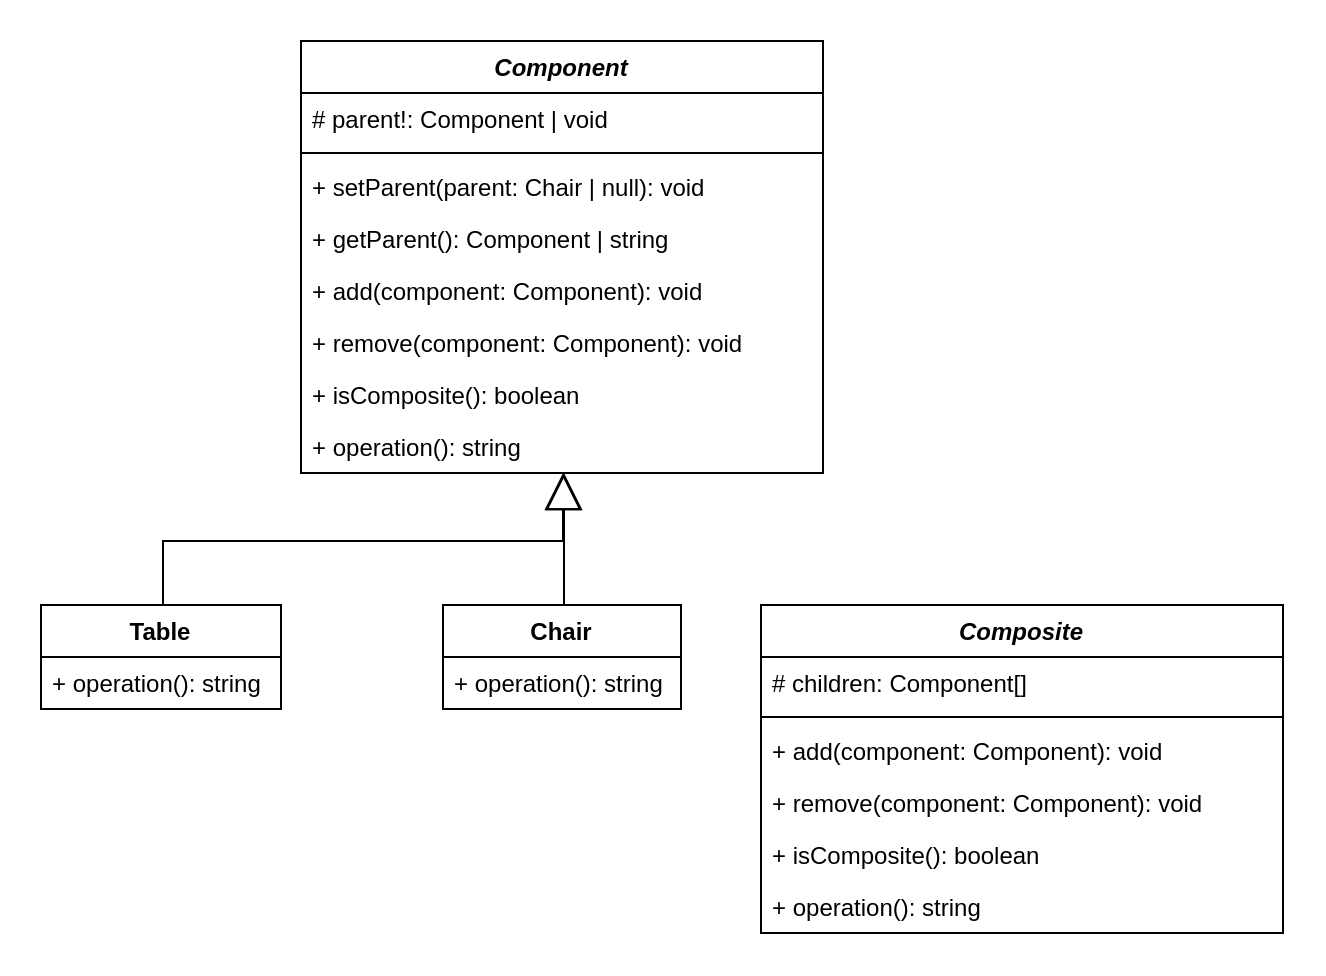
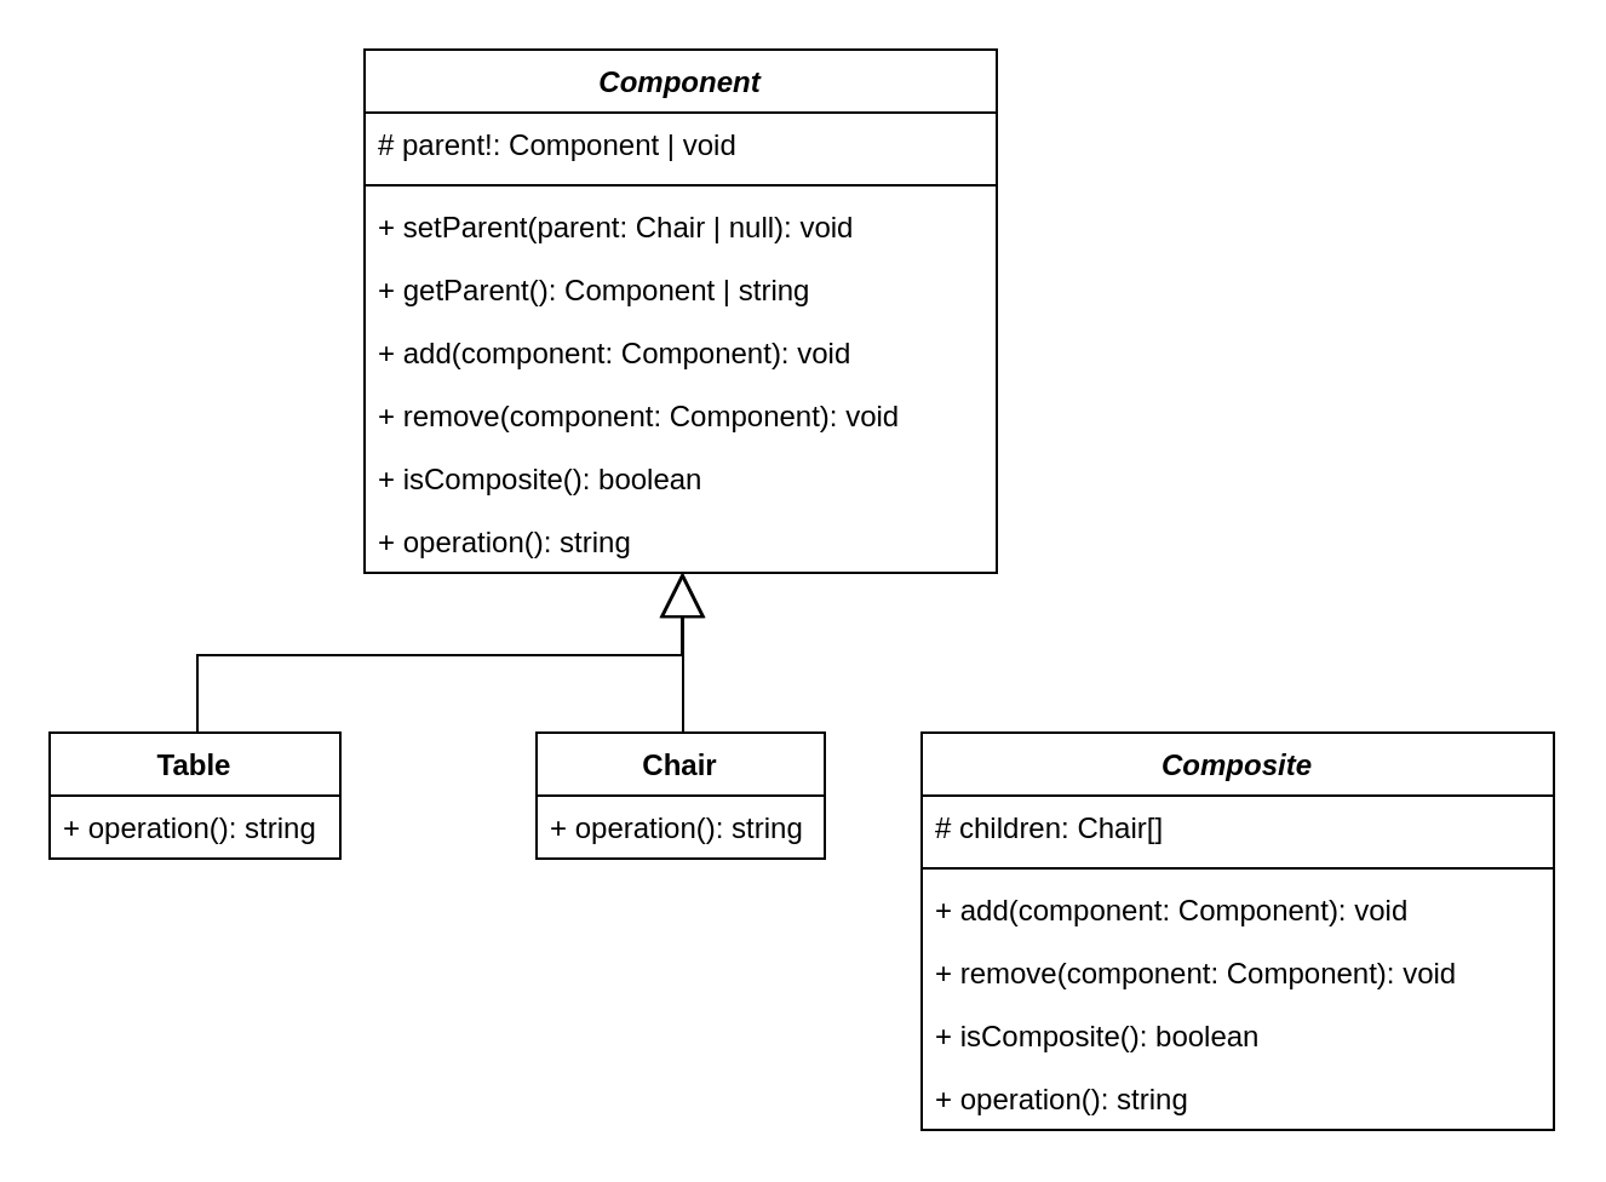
- <mxCell id="16" value="# children: Component[]" style="text;strokeColor=none;fillColor=none;align=left;verticalAlign=top;spacingLeft=4;spacingRight=4;overflow=hidden;rotatable=0;points=[[0,0.5],[1,0.5]];portConstraint=eastwest;" parent="15" vertex="1"><mxGeometry y="26" width="261" height="26" as="geometry" /></mxCell>
+ <mxCell id="16" value="# children: Chair[]" style="text;strokeColor=none;fillColor=none;align=left;verticalAlign=top;spacingLeft=4;spacingRight=4;overflow=hidden;rotatable=0;points=[[0,0.5],[1,0.5]];portConstraint=eastwest;" parent="15" vertex="1"><mxGeometry y="26" width="261" height="26" as="geometry" /></mxCell>
